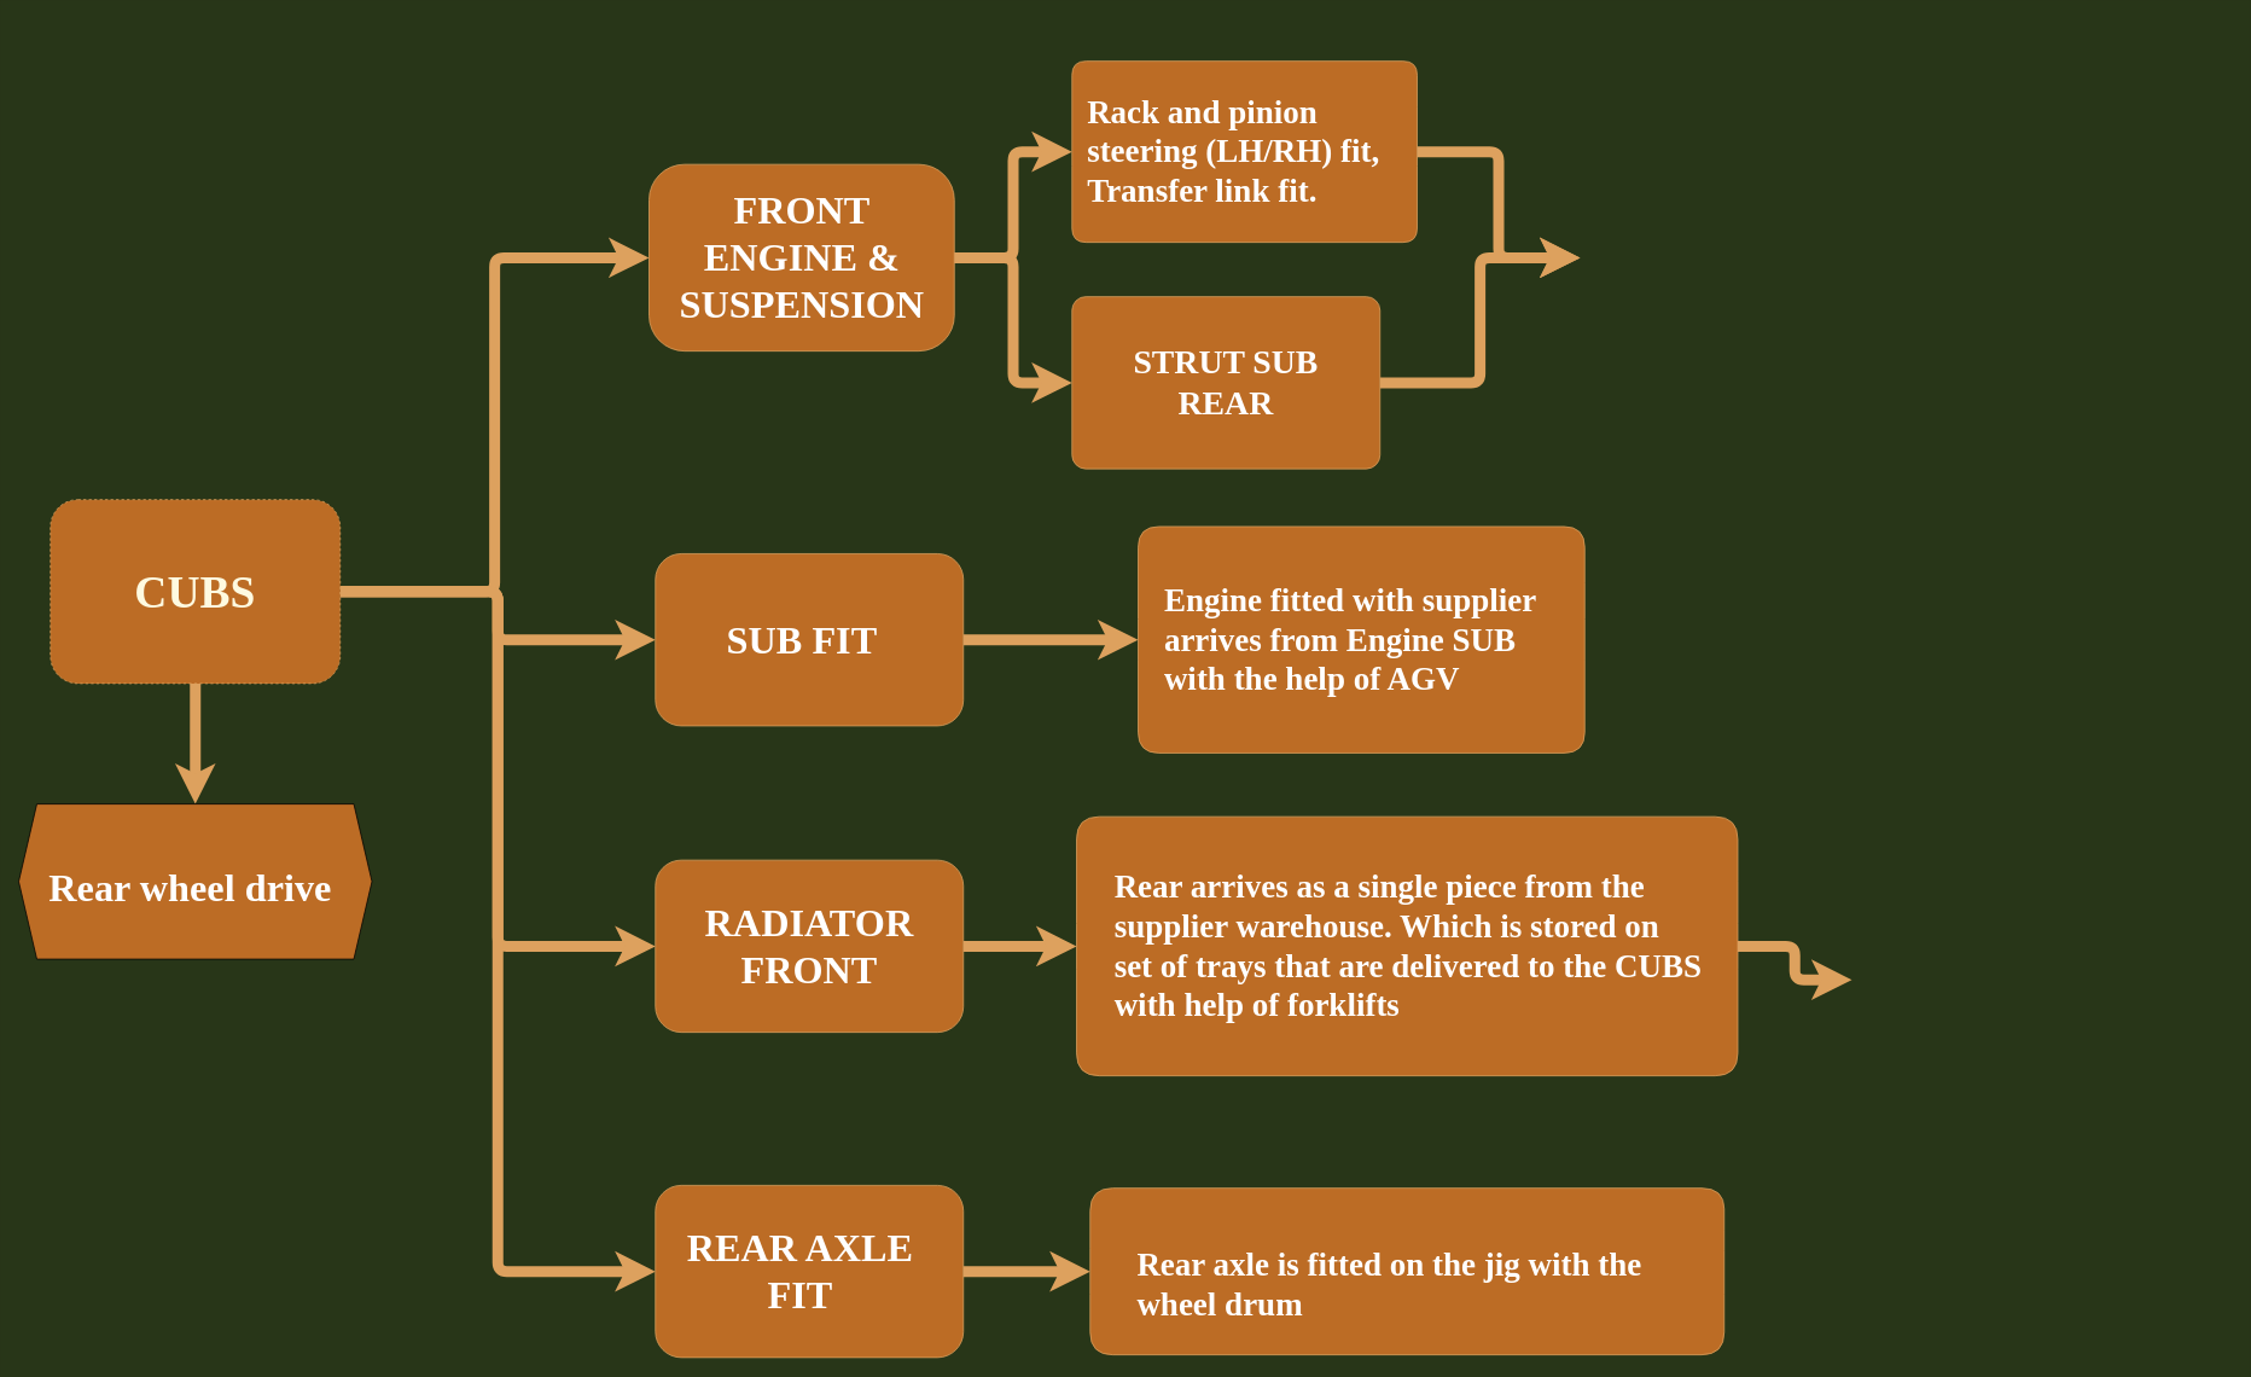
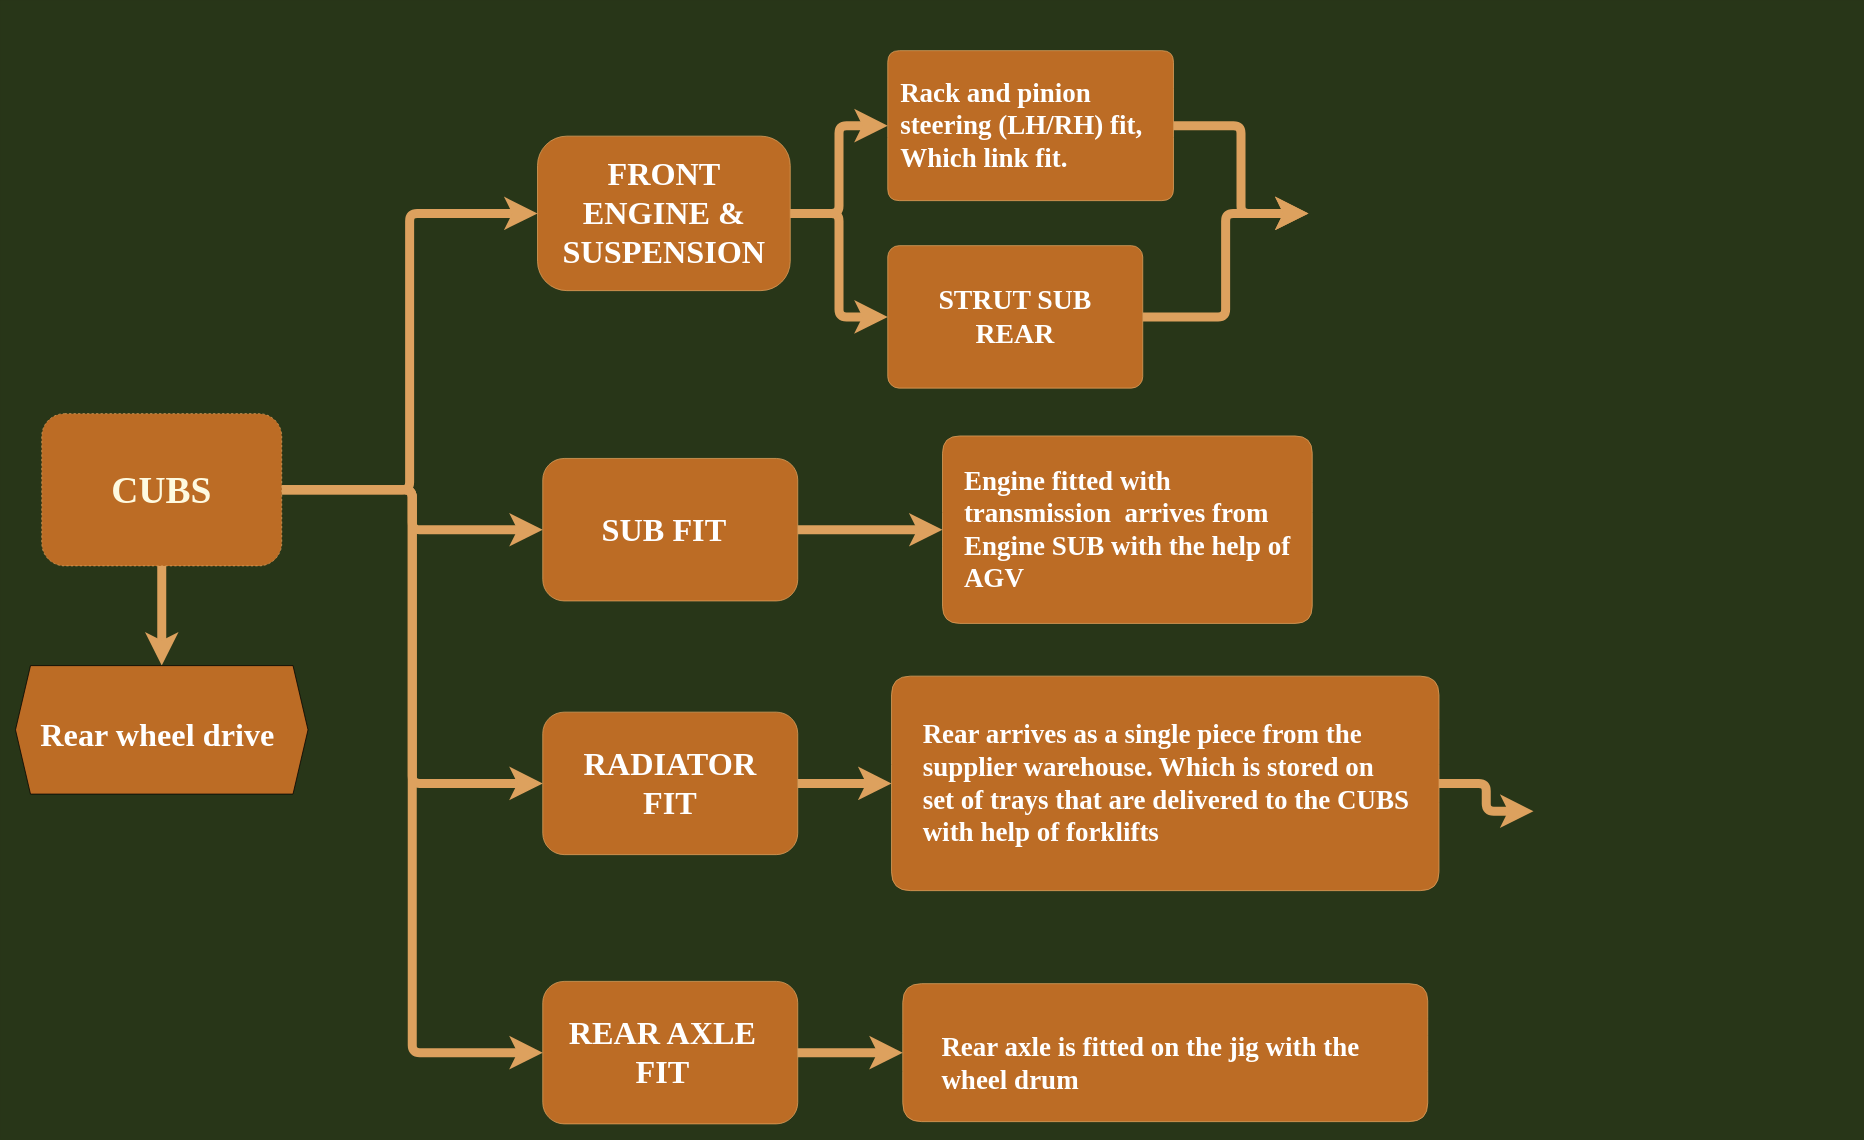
- <mxCell id="23" value="&lt;b style=&quot;font-size: 36px;&quot;&gt;&lt;font style=&quot;font-size: 36px;&quot;&gt;Rack and pinion steering (LH/RH) fit, Transfer link fit.&lt;/font&gt;&lt;/b&gt;" style="text;html=1;strokeColor=none;fillColor=none;align=left;verticalAlign=middle;whiteSpace=wrap;rounded=0;sketch=0;fontFamily=Tahoma;fontSize=36;fontColor=#FFFFFF;" parent="1" vertex="1"><mxGeometry x="1198" y="89.35" width="373" height="155.31" as="geometry" /></mxCell>
+ <mxCell id="23" value="&lt;b style=&quot;font-size: 36px;&quot;&gt;&lt;font style=&quot;font-size: 36px;&quot;&gt;Rack and pinion steering (LH/RH) fit, Which link fit.&lt;/font&gt;&lt;/b&gt;" style="text;html=1;strokeColor=none;fillColor=none;align=left;verticalAlign=middle;whiteSpace=wrap;rounded=0;sketch=0;fontFamily=Tahoma;fontSize=36;fontColor=#FFFFFF;" parent="1" vertex="1"><mxGeometry x="1198" y="89.35" width="373" height="155.31" as="geometry" /></mxCell>
- <mxCell id="24" value="&lt;span style=&quot;font-size: 36px;&quot;&gt;&lt;b style=&quot;font-size: 36px;&quot;&gt;Engine fitted with supplier&amp;nbsp; arrives from Engine SUB with the help of AGV&lt;/b&gt;&lt;/span&gt;" style="text;html=1;strokeColor=none;fillColor=none;align=left;verticalAlign=middle;whiteSpace=wrap;rounded=0;sketch=0;fontFamily=Tahoma;fontSize=36;fontColor=#FFFFFF;" parent="1" vertex="1"><mxGeometry x="1282.5" y="590.75" width="440" height="230" as="geometry" /></mxCell>
+ <mxCell id="24" value="&lt;span style=&quot;font-size: 36px;&quot;&gt;&lt;b style=&quot;font-size: 36px;&quot;&gt;Engine fitted with transmission&amp;nbsp; arrives from Engine SUB with the help of AGV&lt;/b&gt;&lt;/span&gt;" style="text;html=1;strokeColor=none;fillColor=none;align=left;verticalAlign=middle;whiteSpace=wrap;rounded=0;sketch=0;fontFamily=Tahoma;fontSize=36;fontColor=#FFFFFF;" parent="1" vertex="1"><mxGeometry x="1282.5" y="590.75" width="440" height="230" as="geometry" /></mxCell>
- <mxCell id="18" value="&lt;b&gt;RADIATOR&lt;br&gt;FRONT&lt;br&gt;&lt;/b&gt;" style="text;html=1;strokeColor=none;fillColor=none;align=center;verticalAlign=middle;whiteSpace=wrap;rounded=0;sketch=0;fontFamily=Tahoma;fontSize=43;fontColor=#FFFFFF;" parent="1" vertex="1"><mxGeometry x="743" y="964" width="300" height="160" as="geometry" /></mxCell>
+ <mxCell id="18" value="&lt;b&gt;RADIATOR&lt;br&gt;FIT&lt;br&gt;&lt;/b&gt;" style="text;html=1;strokeColor=none;fillColor=none;align=center;verticalAlign=middle;whiteSpace=wrap;rounded=0;sketch=0;fontFamily=Tahoma;fontSize=43;fontColor=#FFFFFF;" parent="1" vertex="1"><mxGeometry x="743" y="964" width="300" height="160" as="geometry" /></mxCell>
